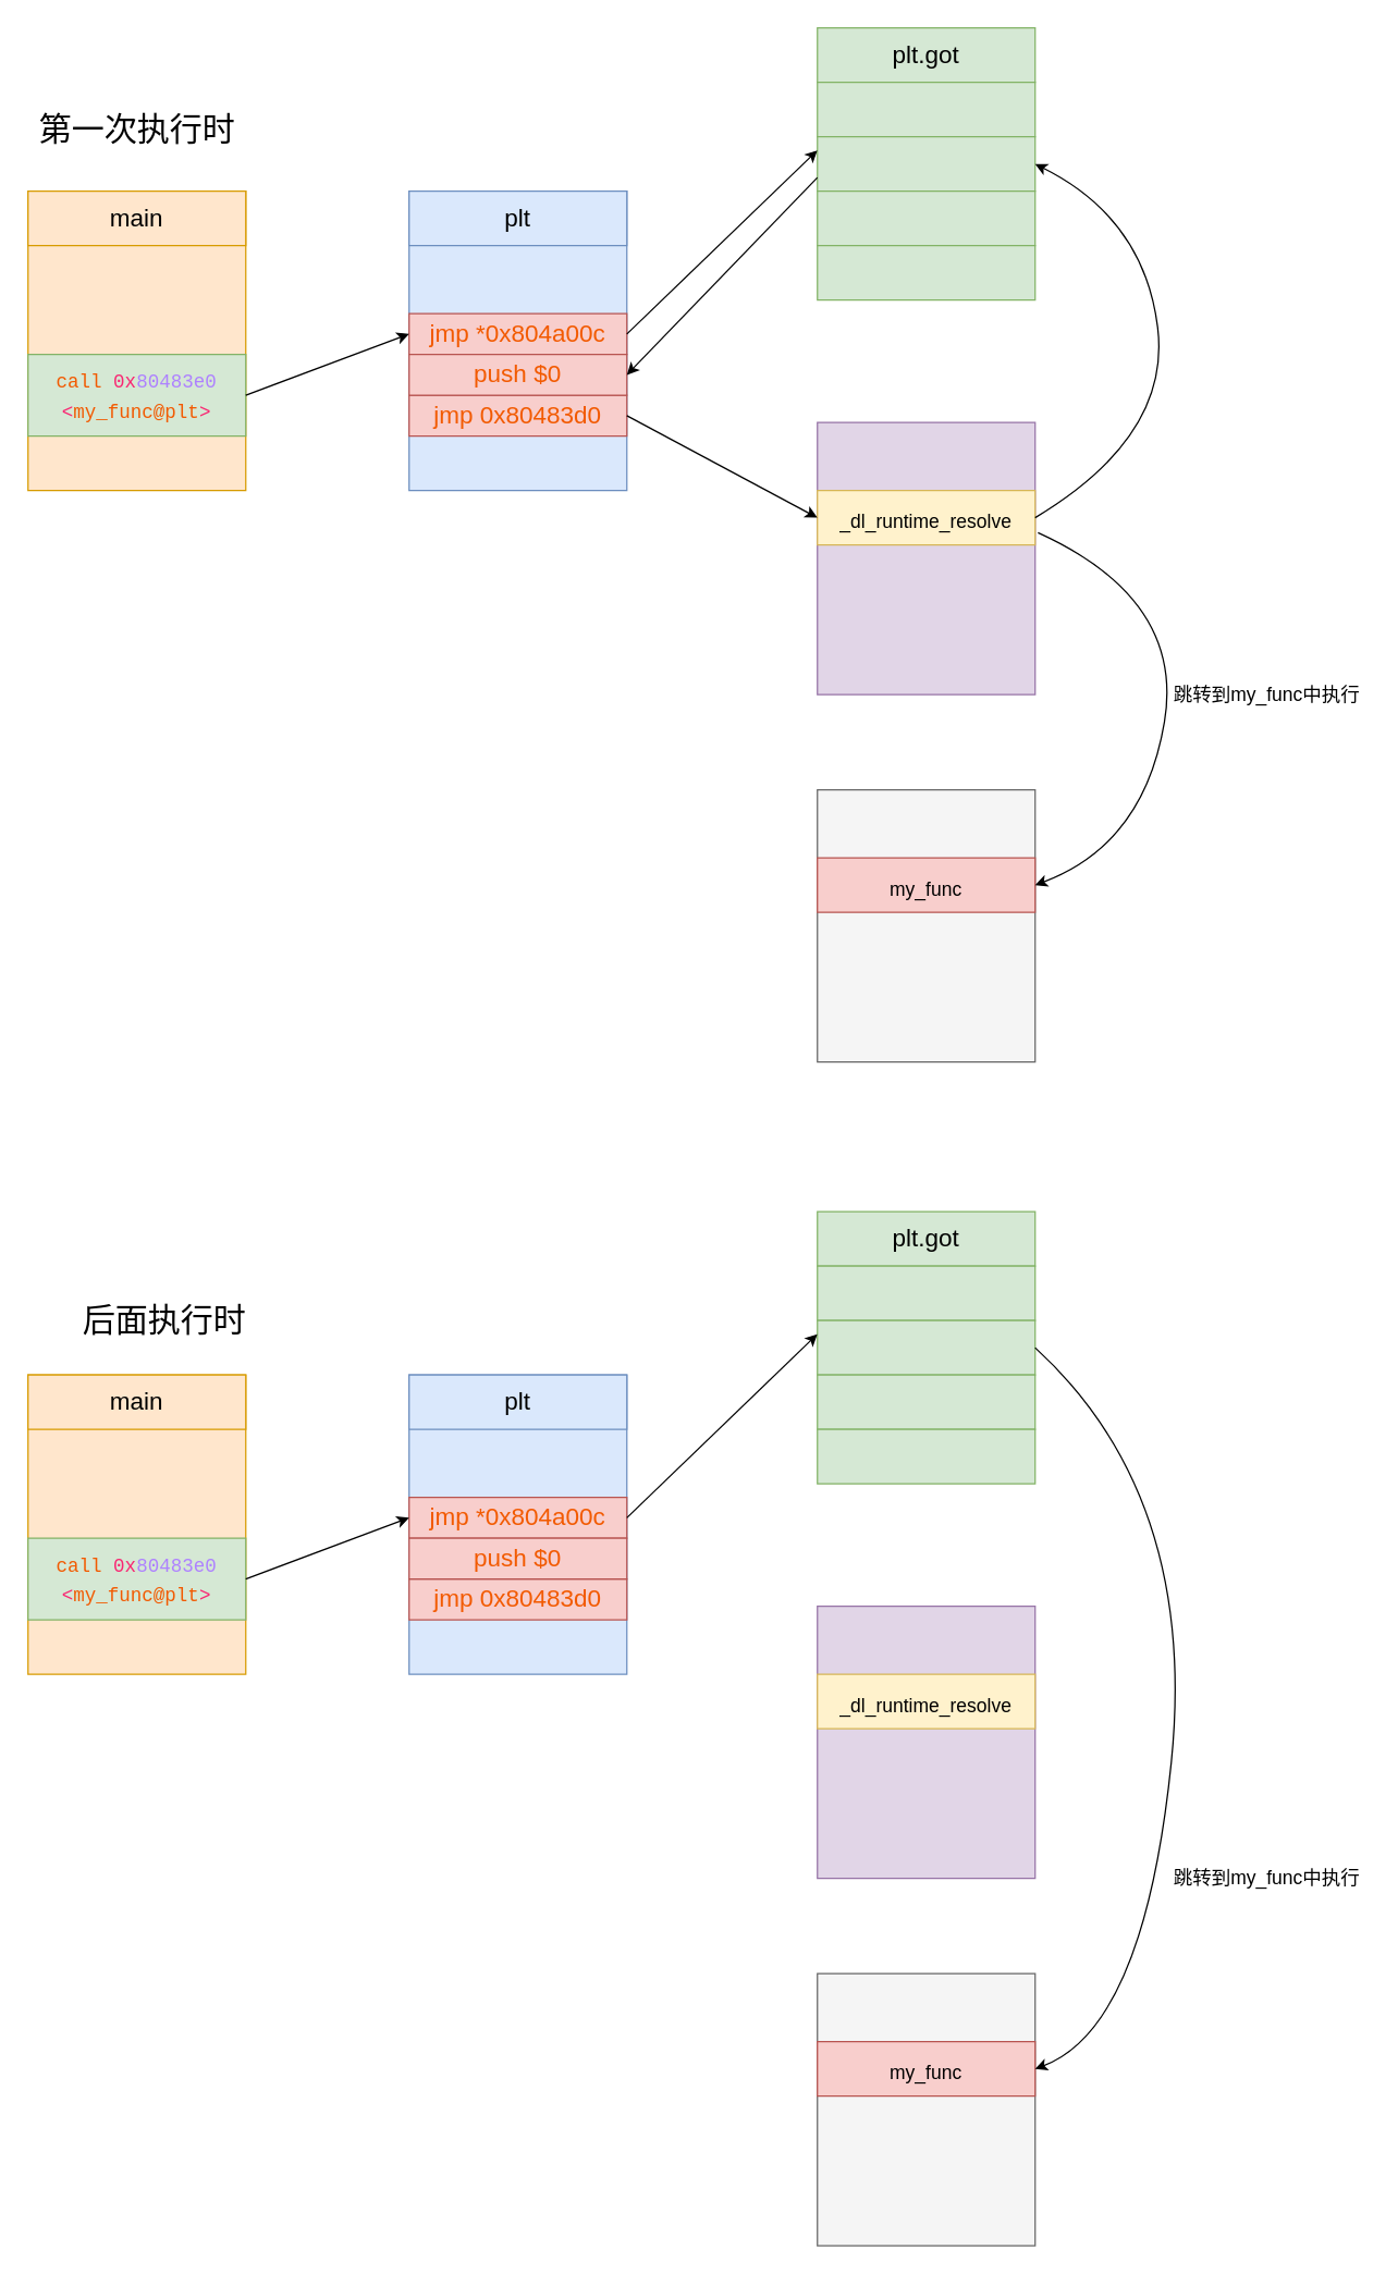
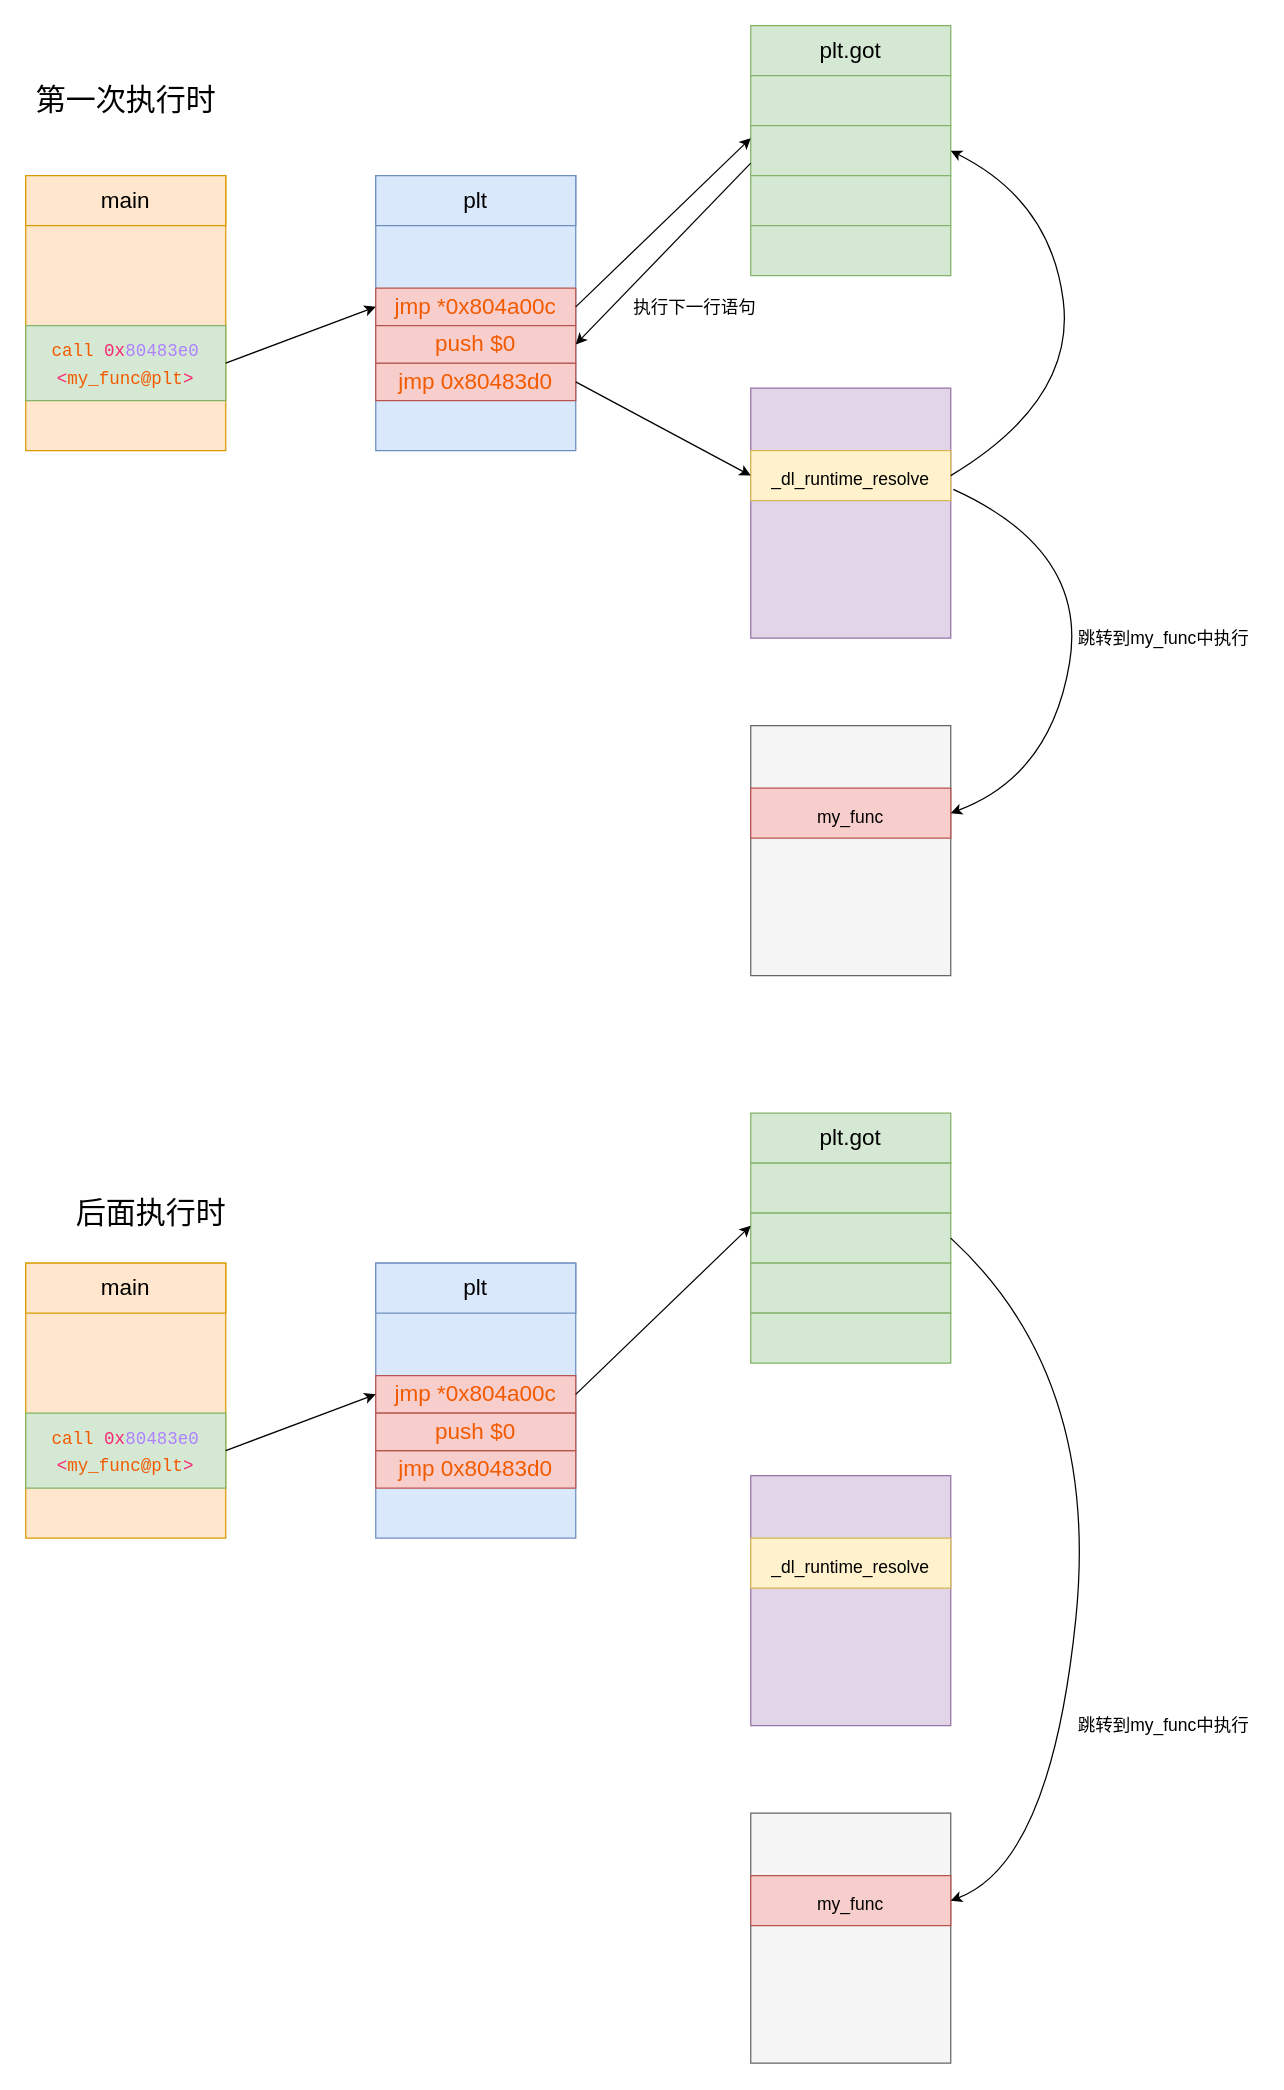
- <mxCell id="18" value="&lt;font style=&quot;font-size: 24px&quot;&gt;第一次执行时&lt;/font&gt;" style="text;html=1;resizable=0;autosize=1;align=center;verticalAlign=middle;points=[];fillColor=none;strokeColor=none;rounded=0;fontSize=18;" vertex="1" parent="1"><mxGeometry y="80" width="160" height="30" as="geometry" x="20" /></mxCell>
+ <mxCell id="18" value="&lt;font style=&quot;font-size: 24px&quot;&gt;第一次执行时&lt;/font&gt;" style="text;html=1;resizable=0;autosize=1;align=center;verticalAlign=middle;points=[];fillColor=none;strokeColor=none;rounded=0;fontSize=18;" vertex="1" parent="1"><mxGeometry x="20" y="65" width="160" height="30" as="geometry" /></mxCell>
+ <mxCell id="27" value="执行下一行语句" style="text;html=1;resizable=0;autosize=1;align=center;verticalAlign=middle;points=[];fillColor=none;strokeColor=none;rounded=0;fontSize=14;" vertex="1" parent="1"><mxGeometry x="500" y="235" width="110" height="20" as="geometry" /></mxCell>
